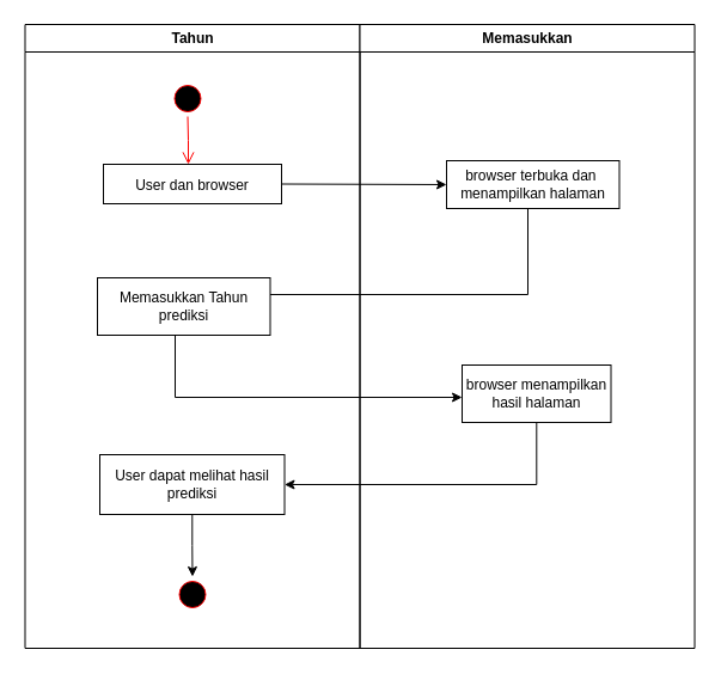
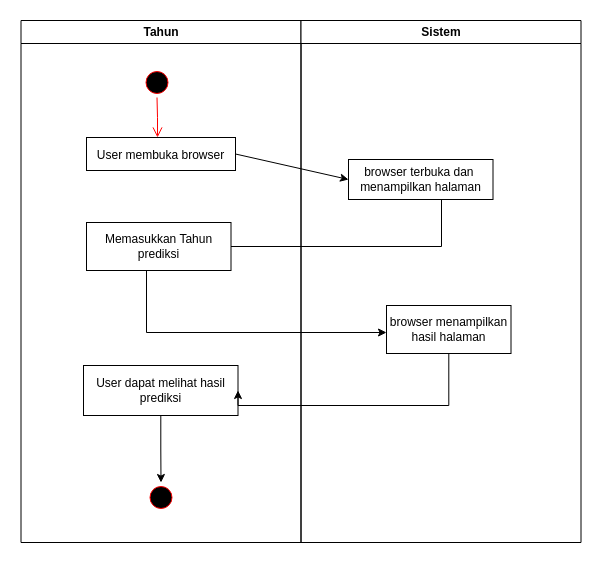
- <mxCell id="10" value="Memasukkan" style="swimlane;whiteSpace=wrap" parent="1" vertex="1"><mxGeometry x="300.5" y="20" width="280" height="522" as="geometry" /></mxCell>
+ <mxCell id="10" value="Sistem" style="swimlane;whiteSpace=wrap" parent="1" vertex="1"><mxGeometry x="300.5" y="20" width="280" height="522" as="geometry" /></mxCell>
- <mxCell id="5" value="User dan browser" style="" parent="2" vertex="1"><mxGeometry x="65.5" y="117" width="149" height="33" as="geometry" /></mxCell>
+ <mxCell id="5" value="User membuka browser" style="" parent="2" vertex="1"><mxGeometry x="65.5" y="117" width="149" height="33" as="geometry" /></mxCell>
- <mxCell id="11" value="browser terbuka dan&amp;nbsp; menampilkan halaman" style="rounded=0;whiteSpace=wrap;html=1;" parent="10" vertex="1"><mxGeometry x="72.5" y="114" width="144.5" height="40" as="geometry" /></mxCell>
+ <mxCell id="11" value="browser terbuka dan&amp;nbsp; menampilkan halaman" style="rounded=0;whiteSpace=wrap;html=1;" parent="10" vertex="1"><mxGeometry x="47.5" y="139" width="144.5" height="40" as="geometry" /></mxCell>
- <mxCell id="6" value="Memasukkan Tahun prediksi" style="rounded=0;whiteSpace=wrap;html=1;" parent="2" vertex="1"><mxGeometry x="60.5" y="212" width="144.5" height="48" as="geometry" /></mxCell>
+ <mxCell id="6" value="Memasukkan Tahun prediksi" style="rounded=0;whiteSpace=wrap;html=1;" parent="2" vertex="1"><mxGeometry x="65.5" y="202" width="144.5" height="48" as="geometry" /></mxCell>
- <mxCell id="8" value="User dapat melihat hasil prediksi" style="rounded=0;whiteSpace=wrap;html=1;" parent="2" vertex="1"><mxGeometry x="62.5" y="360" width="154.5" height="50" as="geometry" /></mxCell>
+ <mxCell id="8" value="User dapat melihat hasil prediksi" style="rounded=0;whiteSpace=wrap;html=1;" parent="2" vertex="1"><mxGeometry x="62.5" y="345" width="154.5" height="50" as="geometry" /></mxCell>
